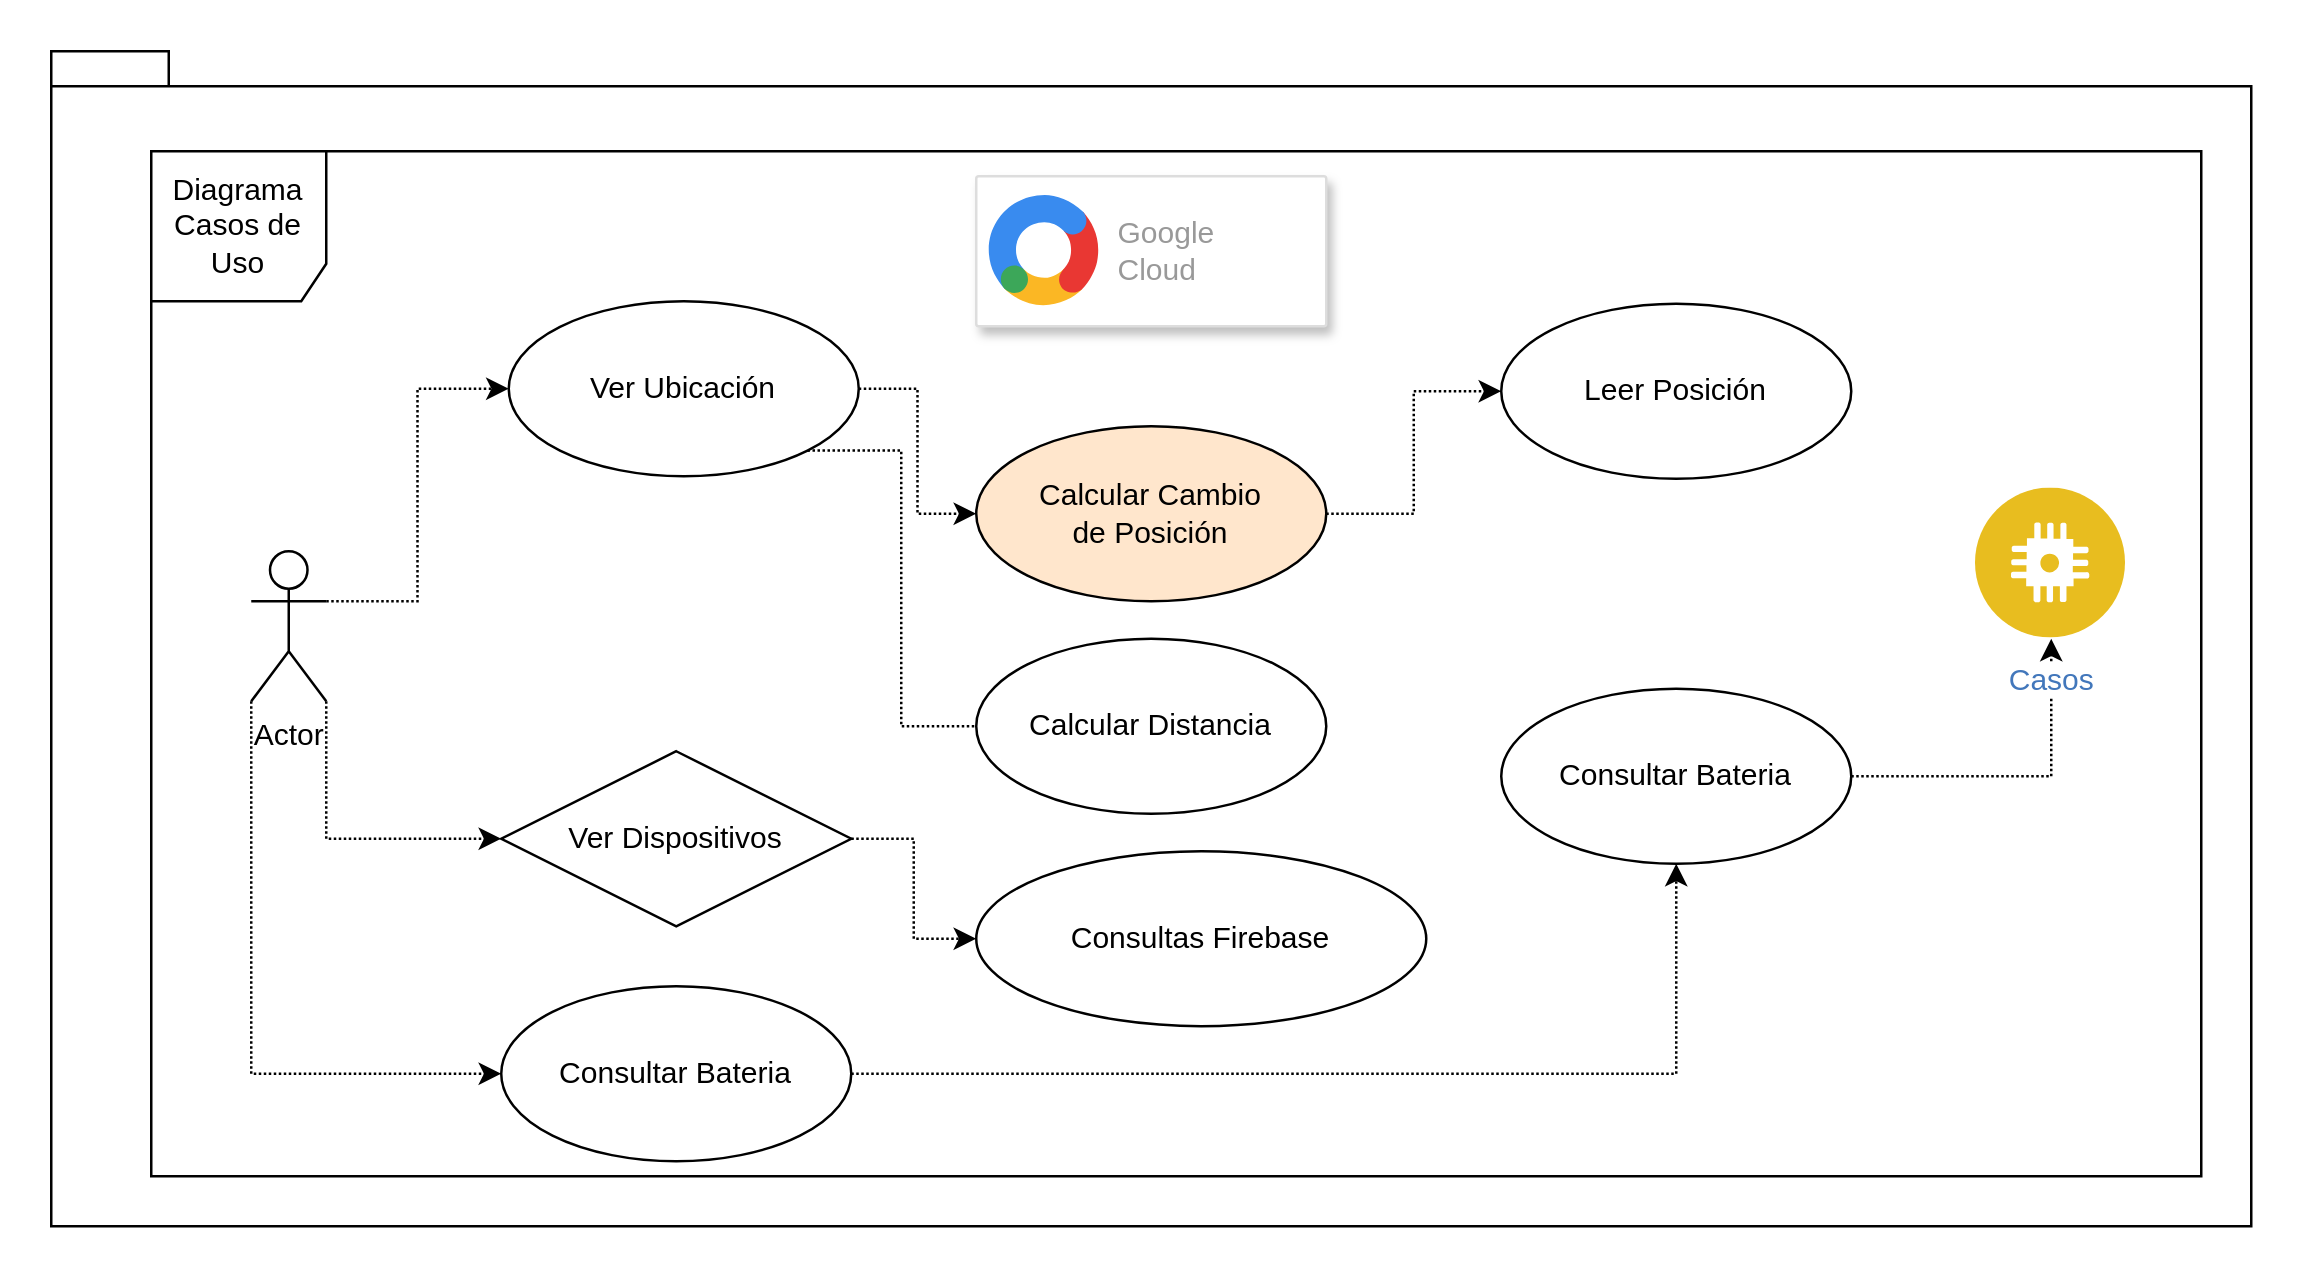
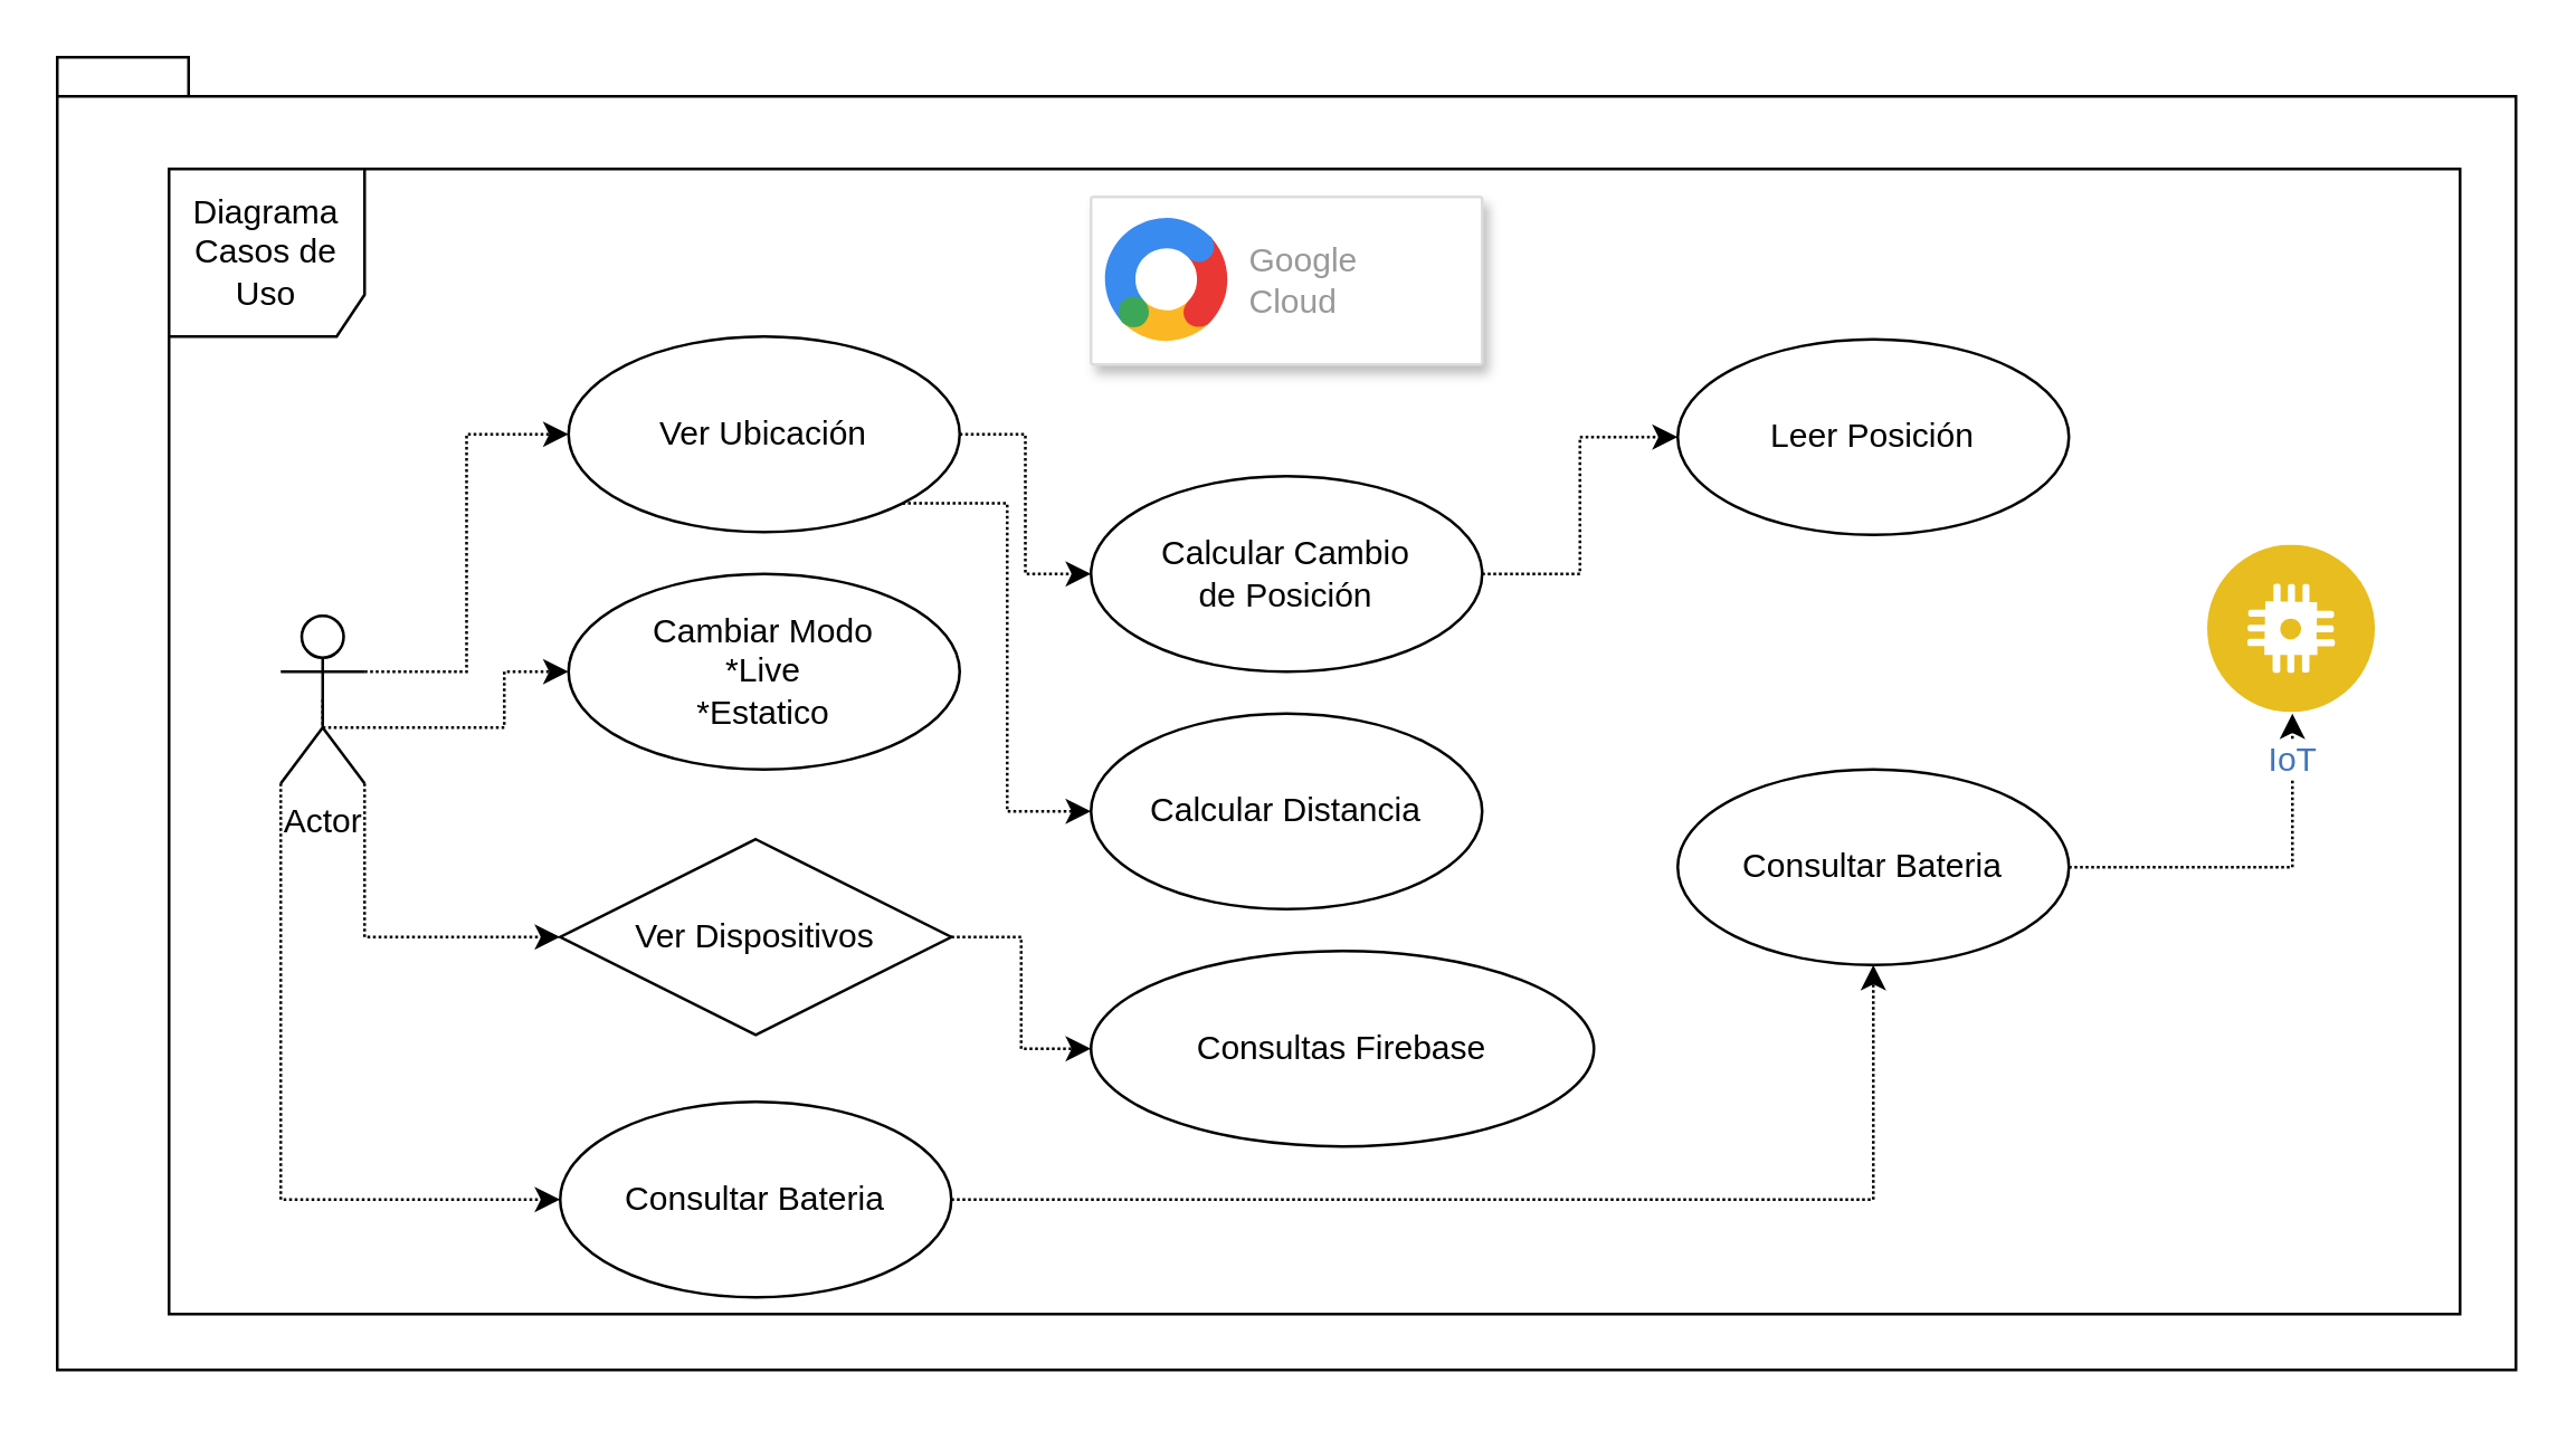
- <mxCell id="14" value="&lt;div&gt;Calcular Cambio &lt;br&gt;&lt;/div&gt;&lt;div&gt;de Posición &lt;br&gt;&lt;/div&gt;" style="ellipse;whiteSpace=wrap;html=1;fillColor=#ffe6cc;" vertex="1" parent="1"><mxGeometry x="390" y="170" width="140" height="70" as="geometry" /></mxCell>
+ <mxCell id="14" value="&lt;div&gt;Calcular Cambio &lt;br&gt;&lt;/div&gt;&lt;div&gt;de Posición &lt;br&gt;&lt;/div&gt;" style="ellipse;whiteSpace=wrap;html=1;" vertex="1" parent="1"><mxGeometry x="390" y="170" width="140" height="70" as="geometry" /></mxCell>
+ <mxCell id="12" value="&lt;div&gt;Cambiar Modo &lt;br&gt;&lt;/div&gt;&lt;div&gt;*Live&lt;/div&gt;&lt;div&gt;*Estatico&lt;br&gt;&lt;/div&gt;" style="ellipse;whiteSpace=wrap;html=1;" vertex="1" parent="1"><mxGeometry x="203" y="205" width="140" height="70" as="geometry" /></mxCell>
+ <mxCell id="5" style="edgeStyle=orthogonalEdgeStyle;rounded=0;orthogonalLoop=1;jettySize=auto;html=1;exitX=0.5;exitY=0.5;exitDx=0;exitDy=0;exitPerimeter=0;entryX=0;entryY=0.5;entryDx=0;entryDy=0;dashed=1;dashPattern=1 1;" edge="1" parent="1" source="8" target="12"><mxGeometry relative="1" as="geometry"><Array as="points"><mxPoint x="115" y="260" /><mxPoint x="180" y="260" /><mxPoint x="180" y="240" /></Array></mxGeometry></mxCell>
- <mxCell id="21" value="Casos" style="aspect=fixed;perimeter=ellipsePerimeter;html=1;align=center;shadow=0;dashed=0;fontColor=#4277BB;labelBackgroundColor=#ffffff;fontSize=12;spacingTop=3;image;image=img/lib/ibm/applications/iot_application.svg;" vertex="1" parent="1"><mxGeometry x="790" y="195" width="60" height="60" as="geometry" /></mxCell>
+ <mxCell id="21" value="IoT" style="aspect=fixed;perimeter=ellipsePerimeter;html=1;align=center;shadow=0;dashed=0;fontColor=#4277BB;labelBackgroundColor=#ffffff;fontSize=12;spacingTop=3;image;image=img/lib/ibm/applications/iot_application.svg;" vertex="1" parent="1"><mxGeometry x="790" y="195" width="60" height="60" as="geometry" /></mxCell>
- <mxCell id="10" style="edgeStyle=orthogonalEdgeStyle;rounded=0;orthogonalLoop=1;jettySize=auto;html=1;exitX=1;exitY=1;exitDx=0;exitDy=0;entryX=0;entryY=0.5;entryDx=0;entryDy=0;dashed=1;dashPattern=1 1;endArrow=none;" edge="1" parent="1" source="11" target="15"><mxGeometry relative="1" as="geometry"><Array as="points"><mxPoint x="360" y="180" /><mxPoint x="360" y="290" /></Array></mxGeometry></mxCell>
+ <mxCell id="10" style="edgeStyle=orthogonalEdgeStyle;rounded=0;orthogonalLoop=1;jettySize=auto;html=1;exitX=1;exitY=1;exitDx=0;exitDy=0;entryX=0;entryY=0.5;entryDx=0;entryDy=0;dashed=1;dashPattern=1 1;" edge="1" parent="1" source="11" target="15"><mxGeometry relative="1" as="geometry"><Array as="points"><mxPoint x="360" y="180" /><mxPoint x="360" y="290" /></Array></mxGeometry></mxCell>
